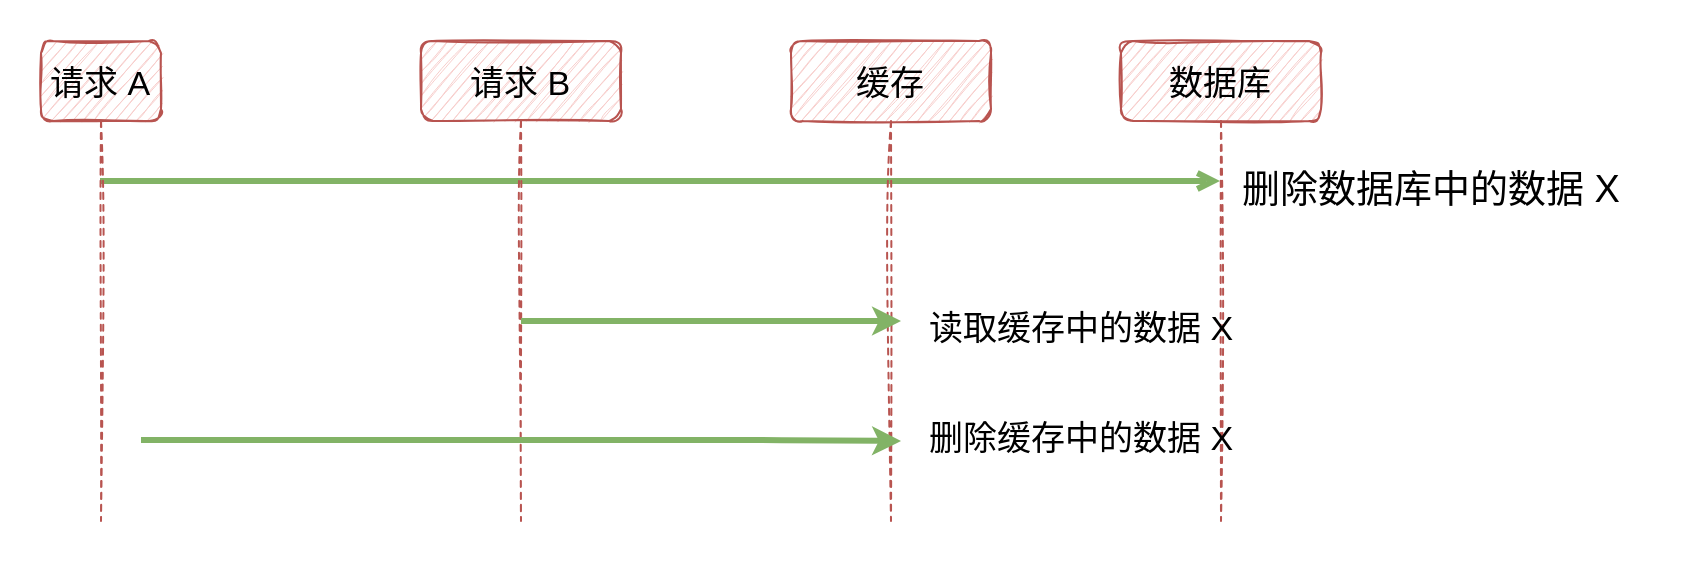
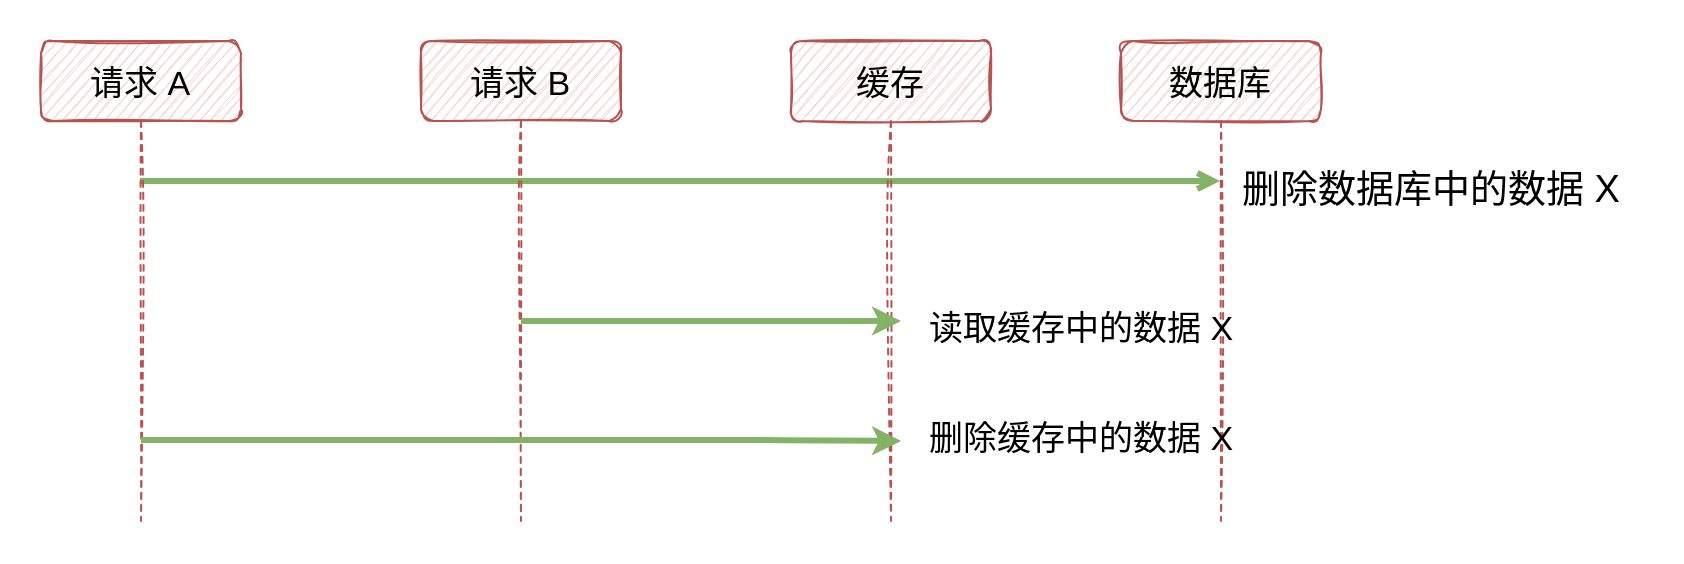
- <mxCell id="3" value="请求 A" style="shape=umlLifeline;perimeter=lifelinePerimeter;container=1;collapsible=0;recursiveResize=0;rounded=1;shadow=0;strokeWidth=1;fillColor=#f8cecc;strokeColor=#b85450;sketch=1;fontSize=17;" parent="1" vertex="1"><mxGeometry x="20" y="20" width="60" height="240" as="geometry" /></mxCell>
+ <mxCell id="3" value="请求 A" style="shape=umlLifeline;perimeter=lifelinePerimeter;container=1;collapsible=0;recursiveResize=0;rounded=1;shadow=0;strokeWidth=1;fillColor=#f8cecc;strokeColor=#b85450;sketch=1;fontSize=17;" parent="1" vertex="1"><mxGeometry x="20" y="20" width="100" height="240" as="geometry" /></mxCell>
